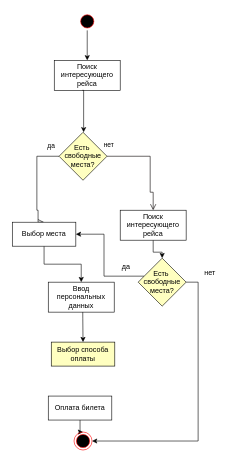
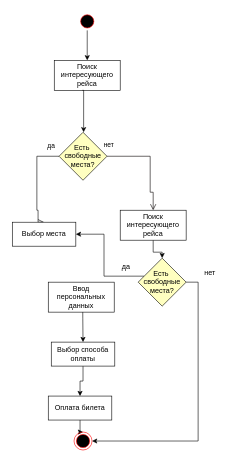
- <mxCell id="11" style="edgeStyle=orthogonalEdgeStyle;rounded=0;orthogonalLoop=1;jettySize=auto;html=1;entryX=0.5;entryY=0;entryDx=0;entryDy=0;" edge="1" parent="1" source="12" target="13"><mxGeometry relative="1" as="geometry" /></mxCell>
- <mxCell id="16" value="Выбор способа оплаты" style="rounded=0;whiteSpace=wrap;html=1;fillColor=#ffffc0;" vertex="1" parent="1"><mxGeometry x="85" y="570" width="106" height="40" as="geometry" /></mxCell>
+ <mxCell id="16" value="Выбор способа оплаты" style="rounded=0;whiteSpace=wrap;html=1;" vertex="1" parent="1"><mxGeometry x="85" y="570" width="106" height="40" as="geometry" /></mxCell>
+ <mxCell id="15" style="edgeStyle=orthogonalEdgeStyle;rounded=0;orthogonalLoop=1;jettySize=auto;html=1;entryX=0.5;entryY=0;entryDx=0;entryDy=0;" edge="1" parent="1" source="16" target="18"><mxGeometry relative="1" as="geometry" /></mxCell>
